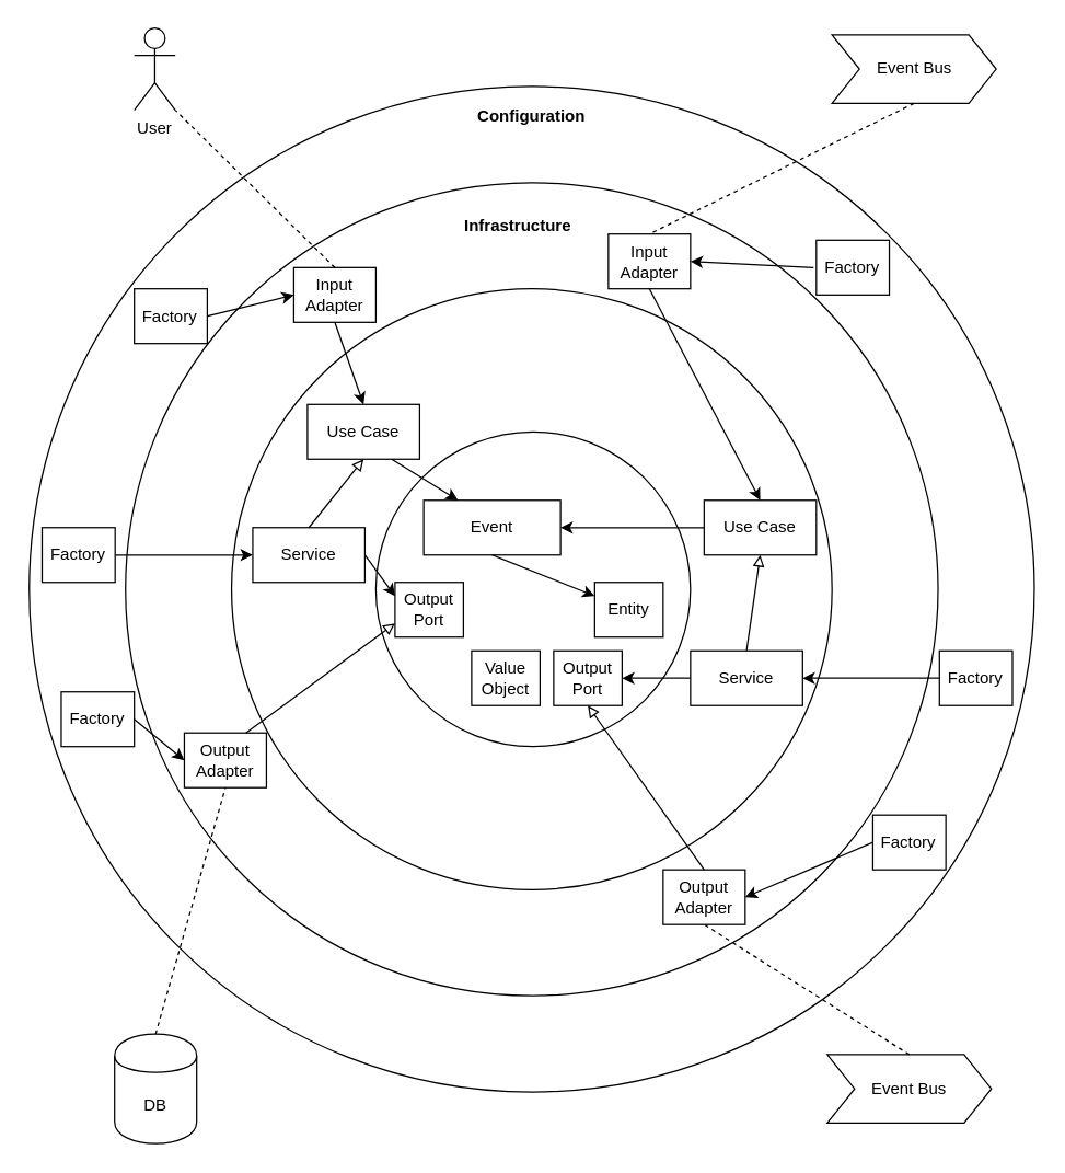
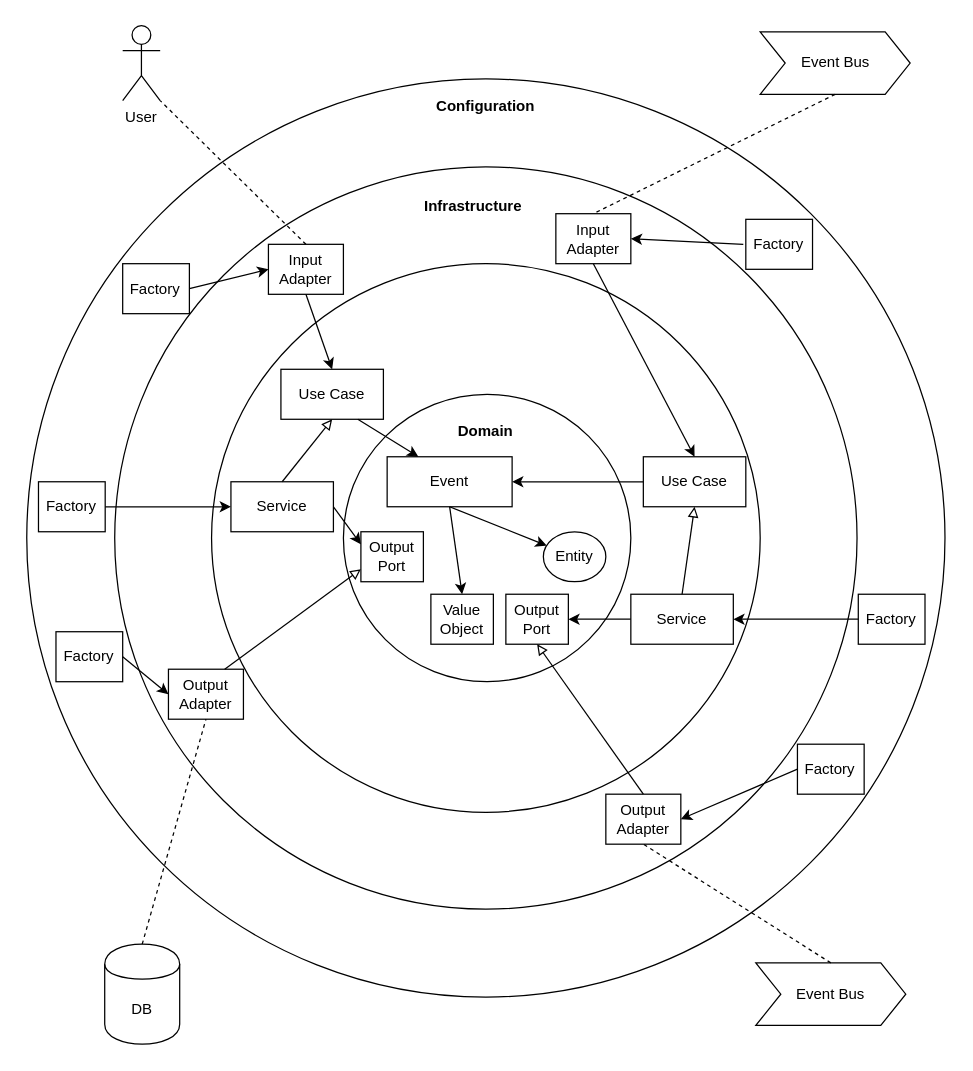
+ <mxCell id="11" value="&lt;b&gt;Domain&lt;/b&gt;" style="text;html=1;strokeColor=none;fillColor=none;align=center;verticalAlign=middle;whiteSpace=wrap;rounded=0;" vertex="1" parent="1"><mxGeometry x="368" y="335" width="40" height="20" as="geometry" /></mxCell>
+ <mxCell id="9" value="" style="endArrow=classic;html=1;exitX=0.5;exitY=1;exitDx=0;exitDy=0;entryX=0.5;entryY=0;entryDx=0;entryDy=0;" edge="1" parent="1" source="6" target="8"><mxGeometry width="50" height="50" relative="1" as="geometry"><mxPoint x="414" y="405" as="sourcePoint" /><mxPoint x="464" y="355" as="targetPoint" /></mxGeometry></mxCell>
- <mxCell id="7" value="Entity" style="rounded=0;whiteSpace=wrap;html=1;" vertex="1" parent="1"><mxGeometry x="434" y="425" width="50" height="40" as="geometry" /></mxCell>
+ <mxCell id="7" value="Entity" style="ellipse;whiteSpace=wrap;html=1;" vertex="1" parent="1"><mxGeometry x="434" y="425" width="50" height="40" as="geometry" /></mxCell>
